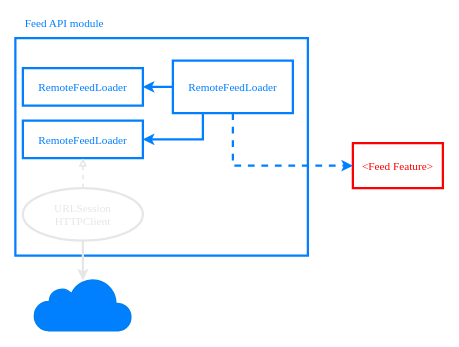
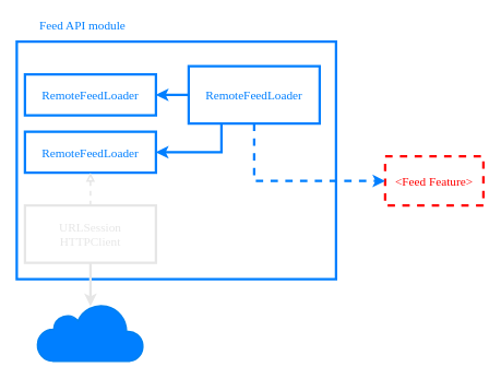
- <mxCell id="8" value="&lt;font face=&quot;Lucida Console&quot; style=&quot;font-size: 15px;&quot;&gt;Feed API module&lt;/font&gt;" style="text;html=1;align=center;verticalAlign=middle;resizable=0;points=[];autosize=1;strokeColor=none;fillColor=none;fontColor=#007FFF;" vertex="1" parent="1"><mxGeometry x="20" y="20" width="130" height="20" as="geometry" /></mxCell>
+ <mxCell id="8" value="&lt;font face=&quot;Lucida Console&quot; style=&quot;font-size: 15px;&quot;&gt;Feed API module&lt;/font&gt;" style="text;html=1;align=center;verticalAlign=middle;resizable=0;points=[];autosize=1;strokeColor=none;fillColor=none;fontColor=#007FFF;" vertex="1" parent="1"><mxGeometry x="35" y="20" width="130" height="20" as="geometry" /></mxCell>
- <mxCell id="2" value="&lt;font style=&quot;font-size: 15px;&quot; face=&quot;Lucida Console&quot; color=&quot;#ff0000&quot;&gt;&amp;lt;Feed Feature&amp;gt;&lt;/font&gt;" style="rounded=0;whiteSpace=wrap;html=1;strokeColor=#FF0000;strokeWidth=3;" parent="1" vertex="1"><mxGeometry x="470" y="190" width="120" height="60" as="geometry" /></mxCell>
+ <mxCell id="2" value="&lt;font style=&quot;font-size: 15px;&quot; face=&quot;Lucida Console&quot; color=&quot;#ff0000&quot;&gt;&amp;lt;Feed Feature&amp;gt;&lt;/font&gt;" style="rounded=0;whiteSpace=wrap;html=1;strokeColor=#FF0000;strokeWidth=3;dashed=1;" parent="1" vertex="1"><mxGeometry x="470" y="190" width="120" height="60" as="geometry" /></mxCell>
- <mxCell id="13" value="&lt;font style=&quot;font-size: 15px;&quot; face=&quot;Lucida Console&quot;&gt;&lt;font color=&quot;#e6e6e6&quot;&gt;URLSession&lt;br&gt;HTTPClient&lt;/font&gt;&lt;br&gt;&lt;/font&gt;" style="ellipse;whiteSpace=wrap;html=1;strokeColor=#E6E6E6;strokeWidth=3;fillColor=none;" vertex="1" parent="1"><mxGeometry x="30" y="250" width="160" height="70" as="geometry" /></mxCell>
+ <mxCell id="13" value="&lt;font style=&quot;font-size: 15px;&quot; face=&quot;Lucida Console&quot;&gt;&lt;font color=&quot;#e6e6e6&quot;&gt;URLSession&lt;br&gt;HTTPClient&lt;/font&gt;&lt;br&gt;&lt;/font&gt;" style="rounded=0;whiteSpace=wrap;html=1;strokeColor=#E6E6E6;strokeWidth=3;fillColor=none;" vertex="1" parent="1"><mxGeometry x="30" y="250" width="160" height="70" as="geometry" /></mxCell>
